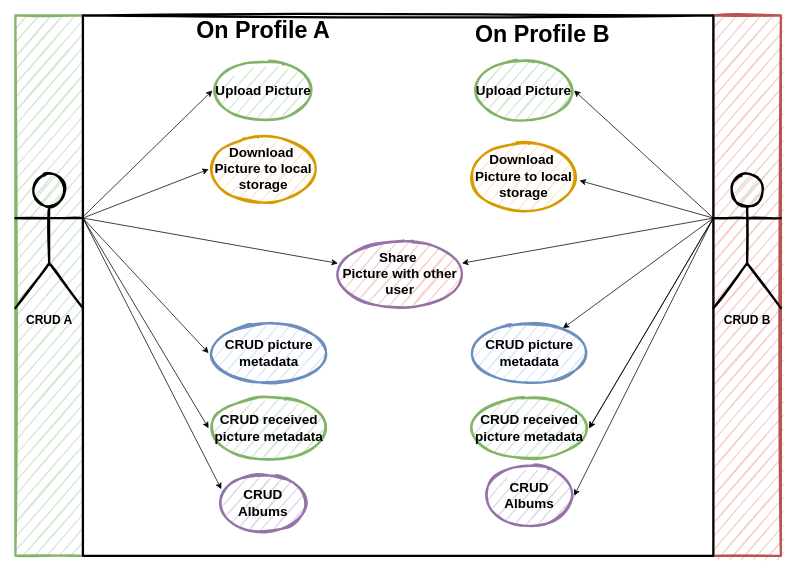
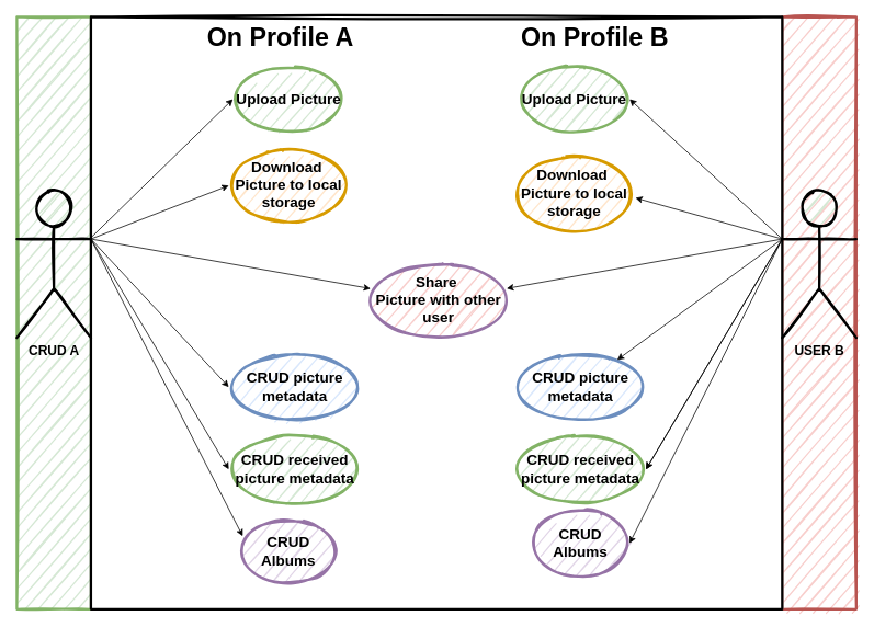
- <mxCell id="12" value="On Profile A" style="text;html=1;align=center;verticalAlign=middle;resizable=0;points=[];autosize=1;strokeColor=none;fillColor=none;fontSize=31;fontStyle=1" vertex="1" parent="1"><mxGeometry x="255" y="20" width="190" height="40" as="geometry" /></mxCell>
+ <mxCell id="12" value="On Profile A" style="text;html=1;align=center;verticalAlign=middle;resizable=0;points=[];autosize=1;strokeColor=none;fillColor=none;fontSize=31;fontStyle=1" vertex="1" parent="1"><mxGeometry x="245" y="25" width="190" height="40" as="geometry" /></mxCell>
- <mxCell id="6" value="CRUD B" style="shape=umlActor;verticalLabelPosition=bottom;verticalAlign=top;html=1;outlineConnect=0;fillColor=#d5e8d4;strokeColor=default;shadow=0;sketch=1;strokeWidth=3;fontSize=16;fontStyle=1" vertex="1" parent="1"><mxGeometry x="950" y="230" width="90" height="180" as="geometry" /></mxCell>
+ <mxCell id="6" value="USER B" style="shape=umlActor;verticalLabelPosition=bottom;verticalAlign=top;html=1;outlineConnect=0;fillColor=#d5e8d4;strokeColor=default;shadow=0;sketch=1;strokeWidth=3;fontSize=16;fontStyle=1" vertex="1" parent="1"><mxGeometry x="950" y="230" width="90" height="180" as="geometry" /></mxCell>
